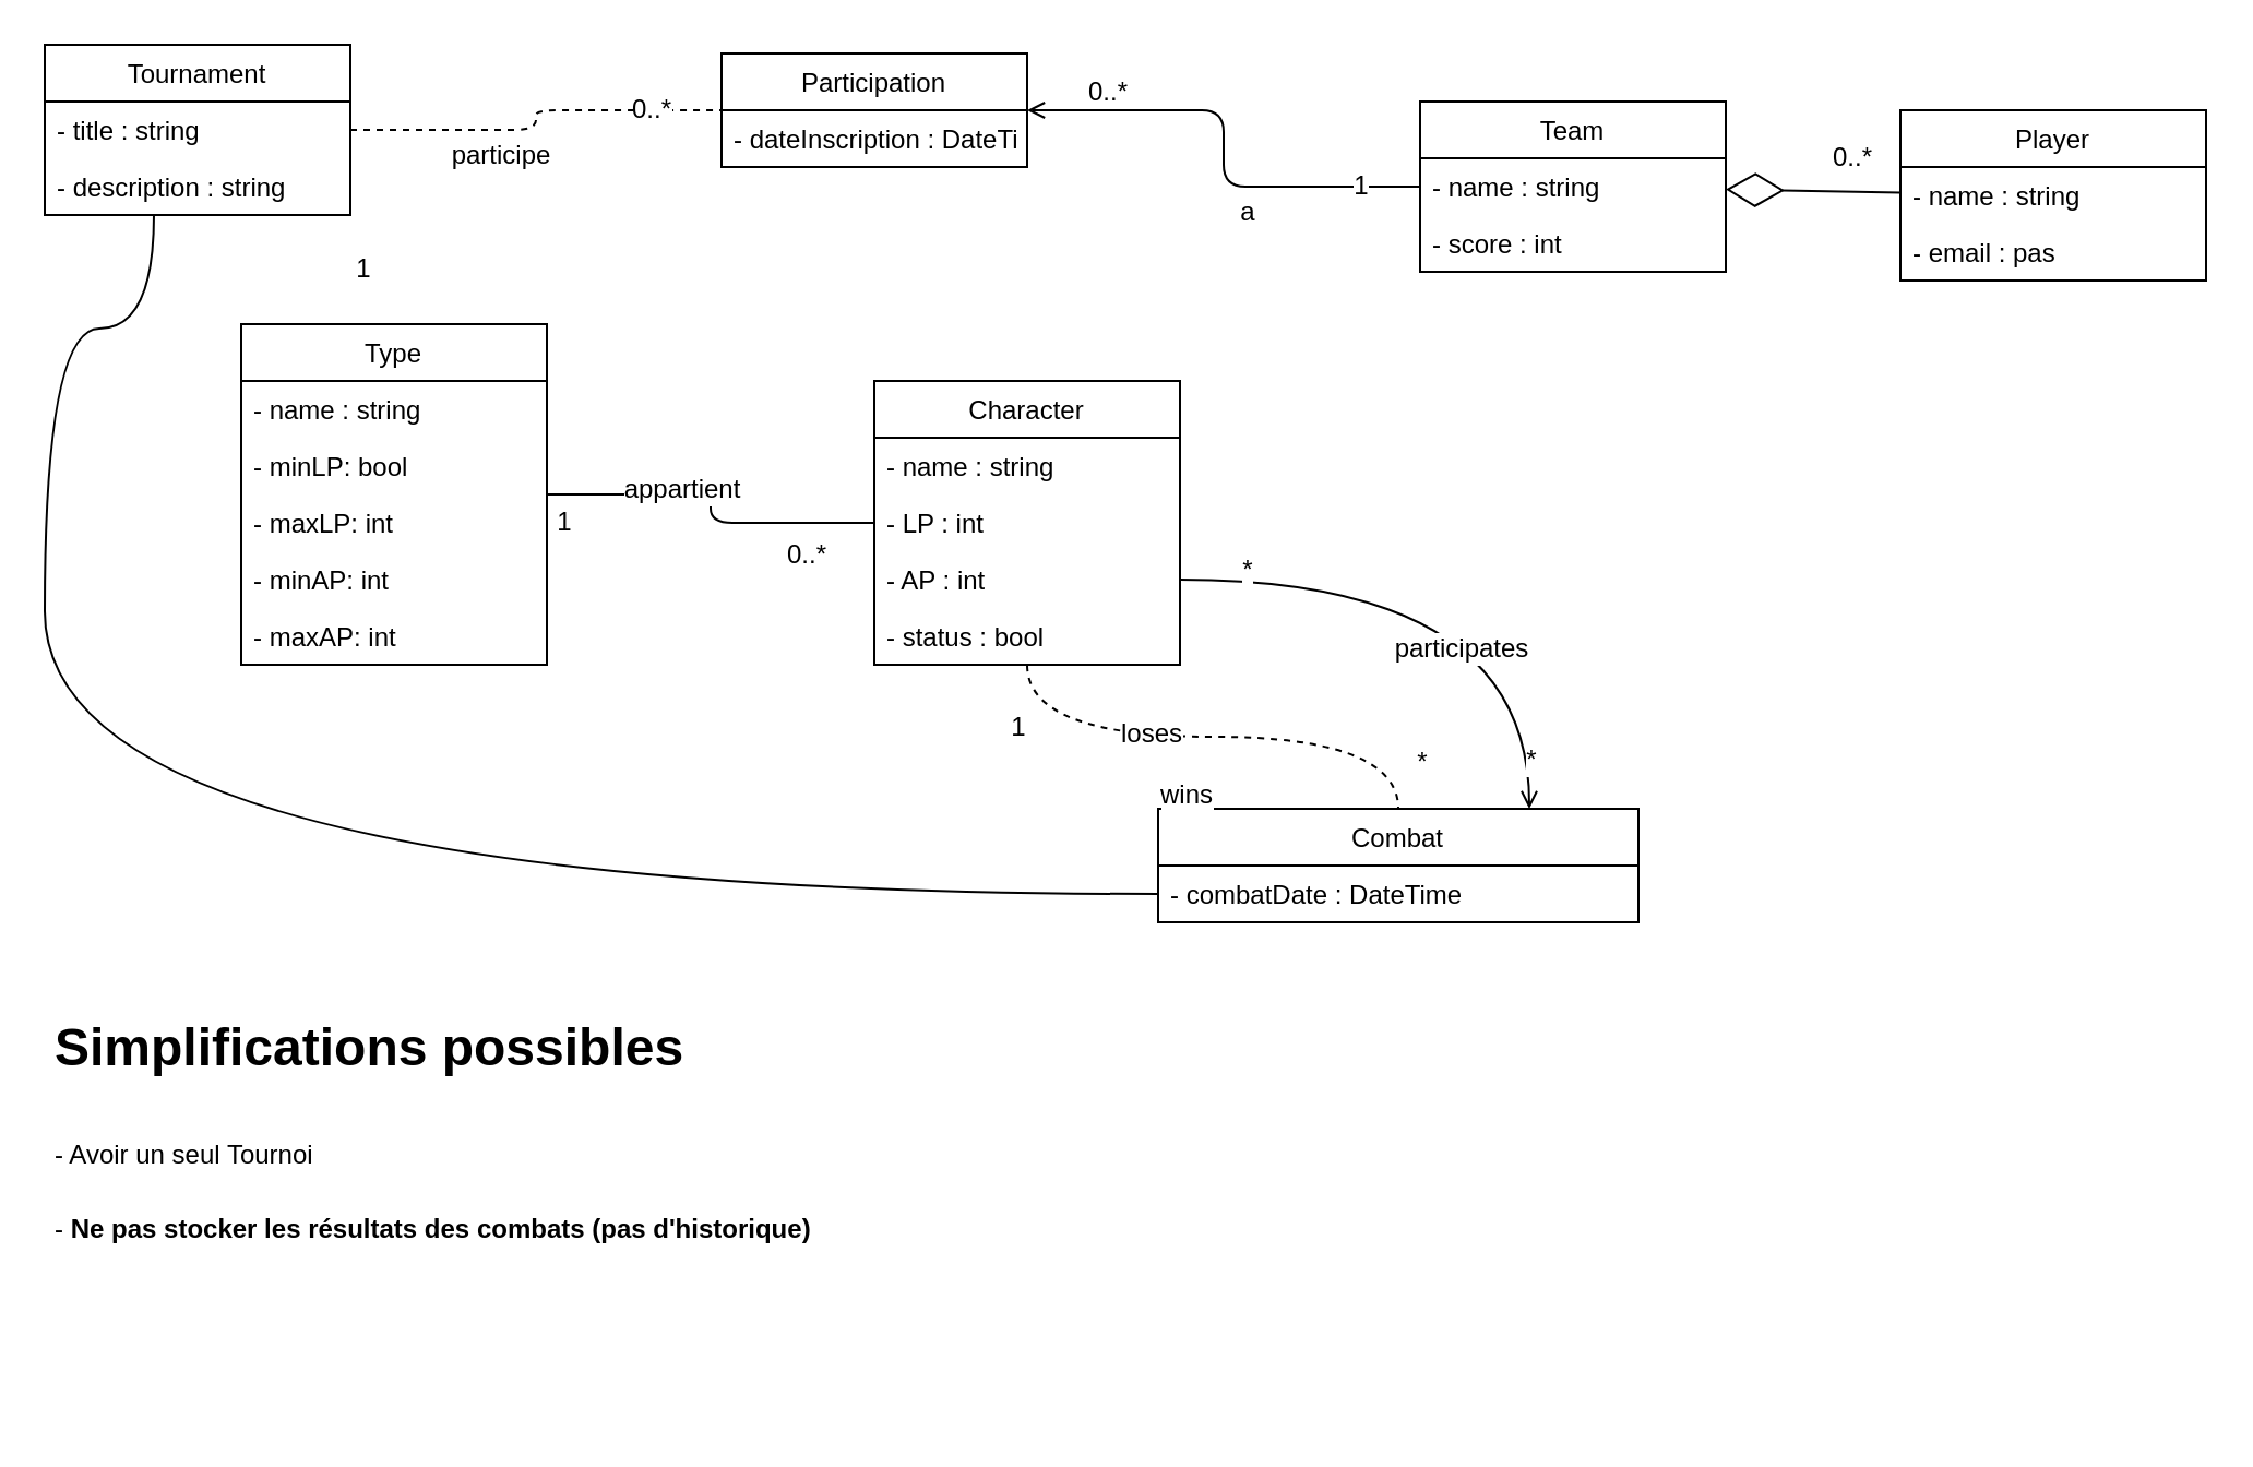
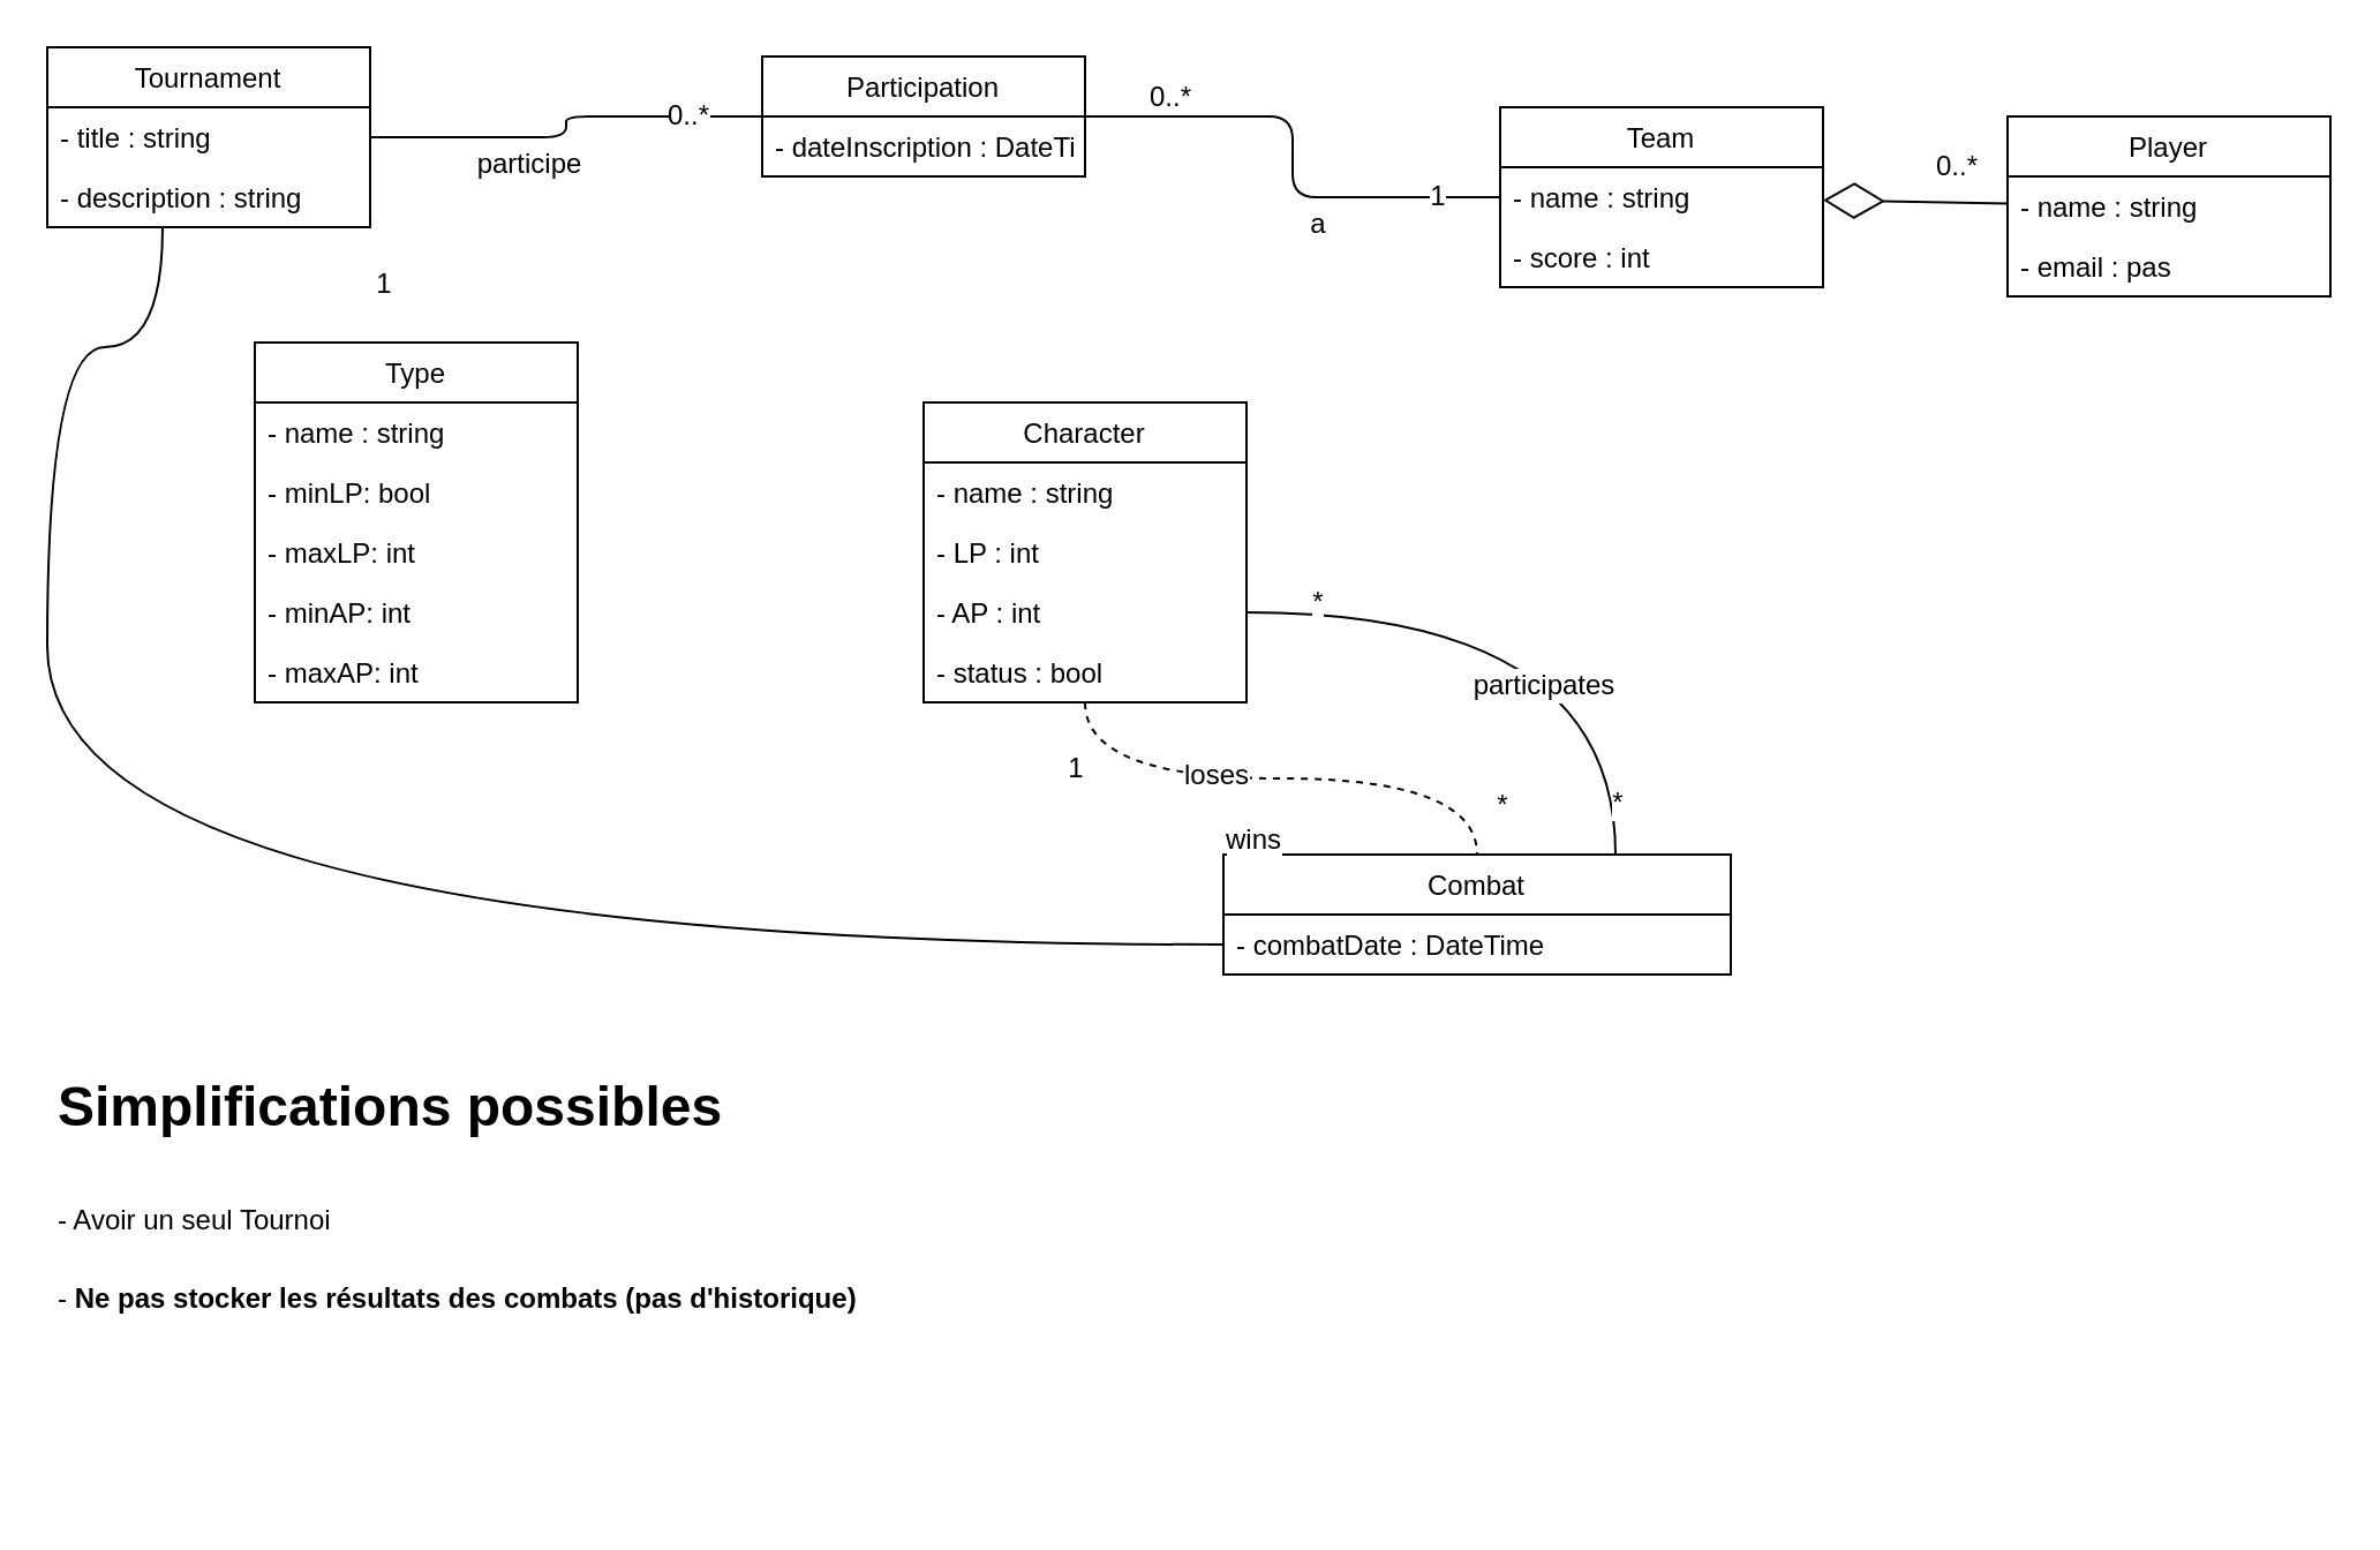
- <mxCell id="45" value="" style="endArrow=open;html=1;edgeStyle=orthogonalEdgeStyle;" parent="1" source="20" target="49" edge="1"><mxGeometry relative="1" as="geometry"><mxPoint x="170" y="69" as="sourcePoint" /><mxPoint x="340" y="130" as="targetPoint" /></mxGeometry></mxCell>
+ <mxCell id="45" value="" style="endArrow=none;html=1;edgeStyle=orthogonalEdgeStyle;" parent="1" source="20" target="49" edge="1"><mxGeometry relative="1" as="geometry"><mxPoint x="170" y="69" as="sourcePoint" /><mxPoint x="340" y="130" as="targetPoint" /></mxGeometry></mxCell>
- <mxCell id="41" value="" style="endArrow=none;html=1;edgeStyle=orthogonalEdgeStyle;dashed=1;" parent="1" source="26" target="49" edge="1"><mxGeometry relative="1" as="geometry"><mxPoint x="550" y="249" as="sourcePoint" /><mxPoint x="220" y="90" as="targetPoint" /></mxGeometry></mxCell>
+ <mxCell id="41" value="" style="endArrow=none;html=1;edgeStyle=orthogonalEdgeStyle;" parent="1" source="26" target="49" edge="1"><mxGeometry relative="1" as="geometry"><mxPoint x="550" y="249" as="sourcePoint" /><mxPoint x="220" y="90" as="targetPoint" /></mxGeometry></mxCell>
- <mxCell id="16" value="" style="endArrow=none;html=1;edgeStyle=orthogonalEdgeStyle;" parent="1" source="5" target="10" edge="1"><mxGeometry relative="1" as="geometry"><mxPoint x="20" y="230" as="sourcePoint" /><mxPoint x="180" y="230" as="targetPoint" /></mxGeometry></mxCell>
- <mxCell id="17" value="appartient" style="text;html=1;resizable=0;points=[];align=center;verticalAlign=middle;labelBackgroundColor=#ffffff;" parent="16" vertex="1" connectable="0"><mxGeometry x="-0.205" y="-2" relative="1" as="geometry"><mxPoint x="-24" y="-14" as="offset" /></mxGeometry></mxCell>
- <mxCell id="18" value="1" style="text;html=1;resizable=0;points=[];align=center;verticalAlign=middle;labelBackgroundColor=#ffffff;" parent="16" vertex="1" connectable="0"><mxGeometry x="0.826" y="-1" relative="1" as="geometry"><mxPoint x="-7" y="13" as="offset" /></mxGeometry></mxCell>
- <mxCell id="19" value="0..*" style="text;html=1;resizable=0;points=[];align=center;verticalAlign=middle;labelBackgroundColor=#ffffff;" parent="16" vertex="1" connectable="0"><mxGeometry x="-0.879" y="2" relative="1" as="geometry"><mxPoint x="-22" y="12" as="offset" /></mxGeometry></mxCell>
- <mxCell id="32" style="edgeStyle=orthogonalEdgeStyle;curved=1;rounded=0;orthogonalLoop=1;jettySize=auto;html=1;endArrow=open;endFill=0;" parent="1" source="8" target="30" edge="1"><mxGeometry relative="1" as="geometry"><Array as="points"><mxPoint x="700" y="265" /></Array></mxGeometry></mxCell>
+ <mxCell id="32" style="edgeStyle=orthogonalEdgeStyle;curved=1;rounded=0;orthogonalLoop=1;jettySize=auto;html=1;endArrow=none;endFill=0;" parent="1" source="8" target="30" edge="1"><mxGeometry relative="1" as="geometry"><Array as="points"><mxPoint x="700" y="265" /></Array></mxGeometry></mxCell>
